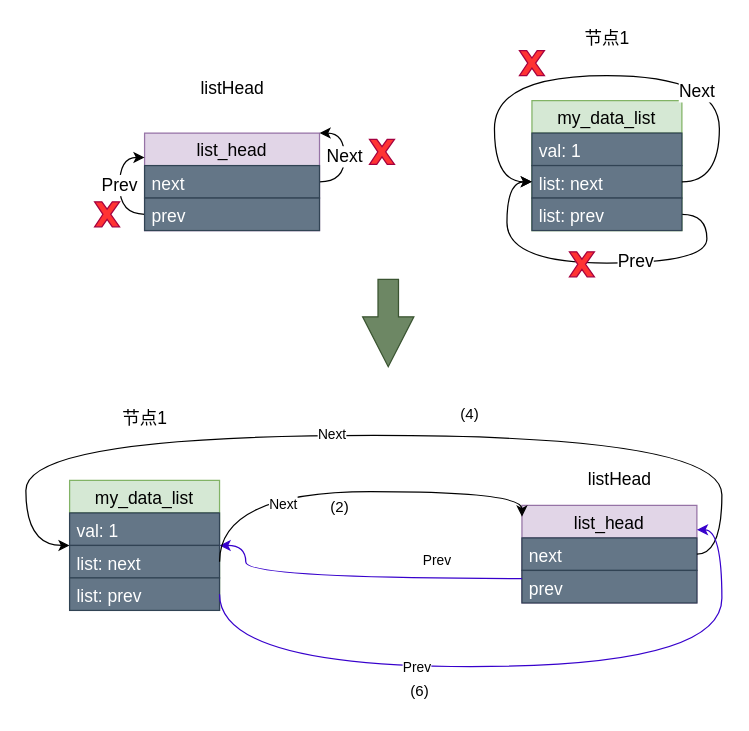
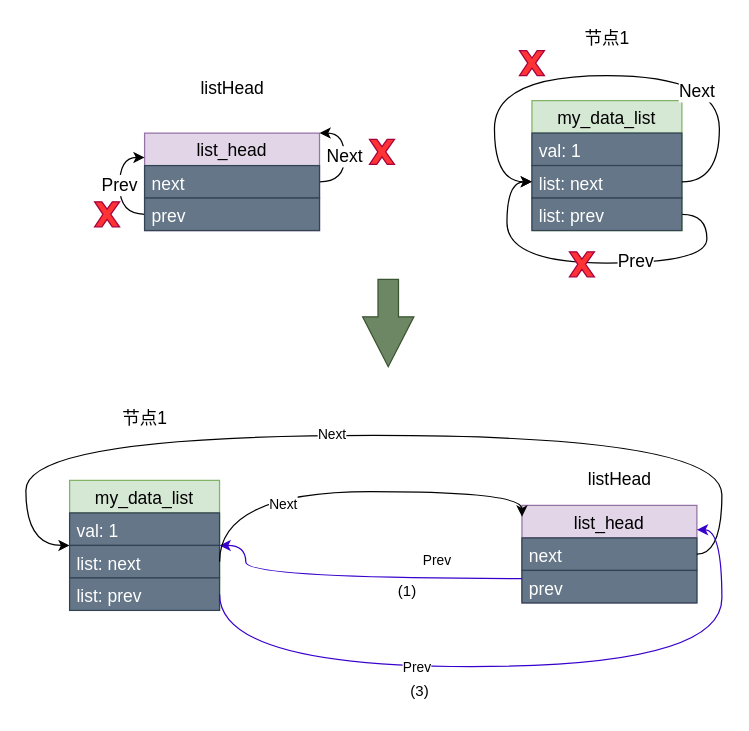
- <mxCell id="46" value="(4)" style="text;html=1;align=center;verticalAlign=middle;resizable=0;points=[];autosize=1;" vertex="1" parent="1"><mxGeometry x="360" y="321" width="30" height="20" as="geometry" /></mxCell>
- <mxCell id="38" value="(2)" style="text;html=1;align=center;verticalAlign=middle;resizable=0;points=[];autosize=1;" vertex="1" parent="1"><mxGeometry x="256" y="396" width="30" height="20" as="geometry" /></mxCell>
+ <mxCell id="37" value="(1)" style="text;html=1;align=center;verticalAlign=middle;resizable=0;points=[];autosize=1;" vertex="1" parent="1"><mxGeometry x="310" y="463" width="30" height="20" as="geometry" /></mxCell>
- <mxCell id="45" value="(6)" style="text;html=1;align=center;verticalAlign=middle;resizable=0;points=[];autosize=1;" vertex="1" parent="1"><mxGeometry x="320" y="543" width="30" height="20" as="geometry" /></mxCell>
+ <mxCell id="45" value="(3)" style="text;html=1;align=center;verticalAlign=middle;resizable=0;points=[];autosize=1;" vertex="1" parent="1"><mxGeometry x="320" y="543" width="30" height="20" as="geometry" /></mxCell>
